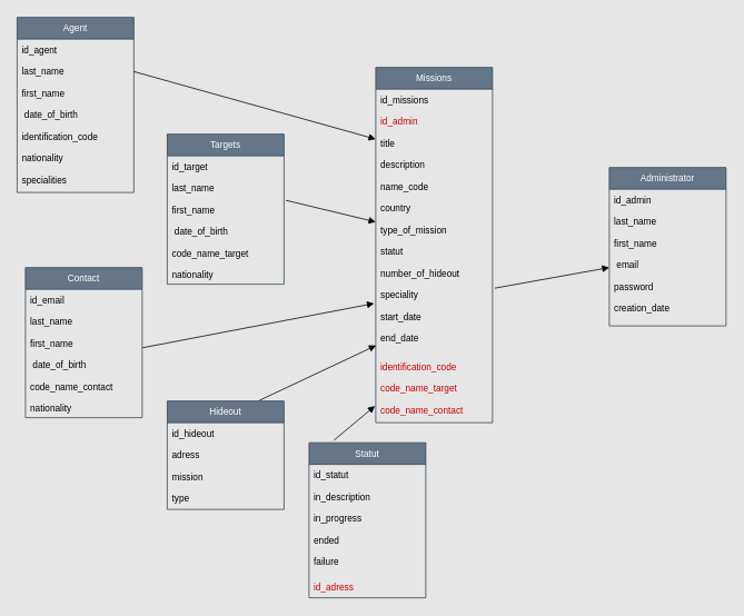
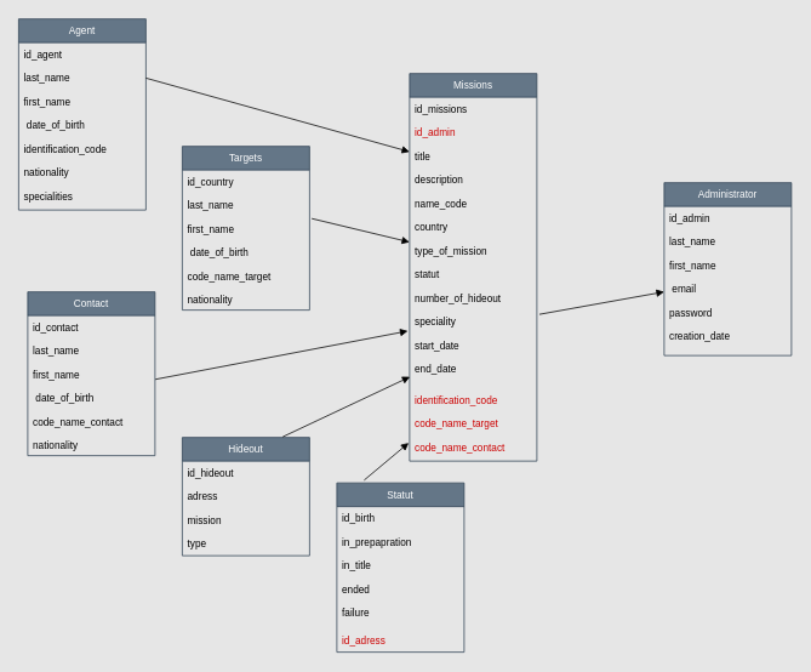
- <mxCell id="7" value="id_target" style="text;strokeColor=none;fillColor=none;align=left;verticalAlign=top;spacingLeft=4;spacingRight=4;overflow=hidden;rotatable=0;points=[[0,0.5],[1,0.5]];portConstraint=eastwest;fontSize=11;fontColor=#000000;" parent="6" vertex="1"><mxGeometry y="26" width="140" height="26" as="geometry" /></mxCell>
+ <mxCell id="7" value="id_country" style="text;strokeColor=none;fillColor=none;align=left;verticalAlign=top;spacingLeft=4;spacingRight=4;overflow=hidden;rotatable=0;points=[[0,0.5],[1,0.5]];portConstraint=eastwest;fontSize=11;fontColor=#000000;" parent="6" vertex="1"><mxGeometry y="26" width="140" height="26" as="geometry" /></mxCell>
- <mxCell id="11" value="id_email" style="text;strokeColor=none;fillColor=none;align=left;verticalAlign=top;spacingLeft=4;spacingRight=4;overflow=hidden;rotatable=0;points=[[0,0.5],[1,0.5]];portConstraint=eastwest;fontSize=11;fontColor=#000000;" parent="10" vertex="1"><mxGeometry y="26" width="140" height="26" as="geometry" /></mxCell>
+ <mxCell id="11" value="id_contact" style="text;strokeColor=none;fillColor=none;align=left;verticalAlign=top;spacingLeft=4;spacingRight=4;overflow=hidden;rotatable=0;points=[[0,0.5],[1,0.5]];portConstraint=eastwest;fontSize=11;fontColor=#000000;" parent="10" vertex="1"><mxGeometry y="26" width="140" height="26" as="geometry" /></mxCell>
- <mxCell id="34" value="id_statut" style="text;strokeColor=none;fillColor=none;align=left;verticalAlign=top;spacingLeft=4;spacingRight=4;overflow=hidden;rotatable=0;points=[[0,0.5],[1,0.5]];portConstraint=eastwest;fontSize=11;fontColor=#000000;" parent="33" vertex="1"><mxGeometry y="26" width="140" height="26" as="geometry" /></mxCell>
+ <mxCell id="34" value="id_birth" style="text;strokeColor=none;fillColor=none;align=left;verticalAlign=top;spacingLeft=4;spacingRight=4;overflow=hidden;rotatable=0;points=[[0,0.5],[1,0.5]];portConstraint=eastwest;fontSize=11;fontColor=#000000;" parent="33" vertex="1"><mxGeometry y="26" width="140" height="26" as="geometry" /></mxCell>
- <mxCell id="35" value="in_description" style="text;strokeColor=none;fillColor=none;align=left;verticalAlign=top;spacingLeft=4;spacingRight=4;overflow=hidden;rotatable=0;points=[[0,0.5],[1,0.5]];portConstraint=eastwest;fontSize=11;fontColor=#000000;" parent="33" vertex="1"><mxGeometry y="52" width="140" height="26" as="geometry" /></mxCell>
+ <mxCell id="35" value="in_prepapration" style="text;strokeColor=none;fillColor=none;align=left;verticalAlign=top;spacingLeft=4;spacingRight=4;overflow=hidden;rotatable=0;points=[[0,0.5],[1,0.5]];portConstraint=eastwest;fontSize=11;fontColor=#000000;" parent="33" vertex="1"><mxGeometry y="52" width="140" height="26" as="geometry" /></mxCell>
- <mxCell id="36" value="in_progress&#10;&#10;ended&#10;&#10;failure" style="text;strokeColor=none;fillColor=none;align=left;verticalAlign=top;spacingLeft=4;spacingRight=4;overflow=hidden;rotatable=0;points=[[0,0.5],[1,0.5]];portConstraint=eastwest;fontSize=11;fontColor=#000000;" parent="33" vertex="1"><mxGeometry y="78" width="140" height="82" as="geometry" /></mxCell>
+ <mxCell id="36" value="in_title&#10;&#10;ended&#10;&#10;failure" style="text;strokeColor=none;fillColor=none;align=left;verticalAlign=top;spacingLeft=4;spacingRight=4;overflow=hidden;rotatable=0;points=[[0,0.5],[1,0.5]];portConstraint=eastwest;fontSize=11;fontColor=#000000;" parent="33" vertex="1"><mxGeometry y="78" width="140" height="82" as="geometry" /></mxCell>
